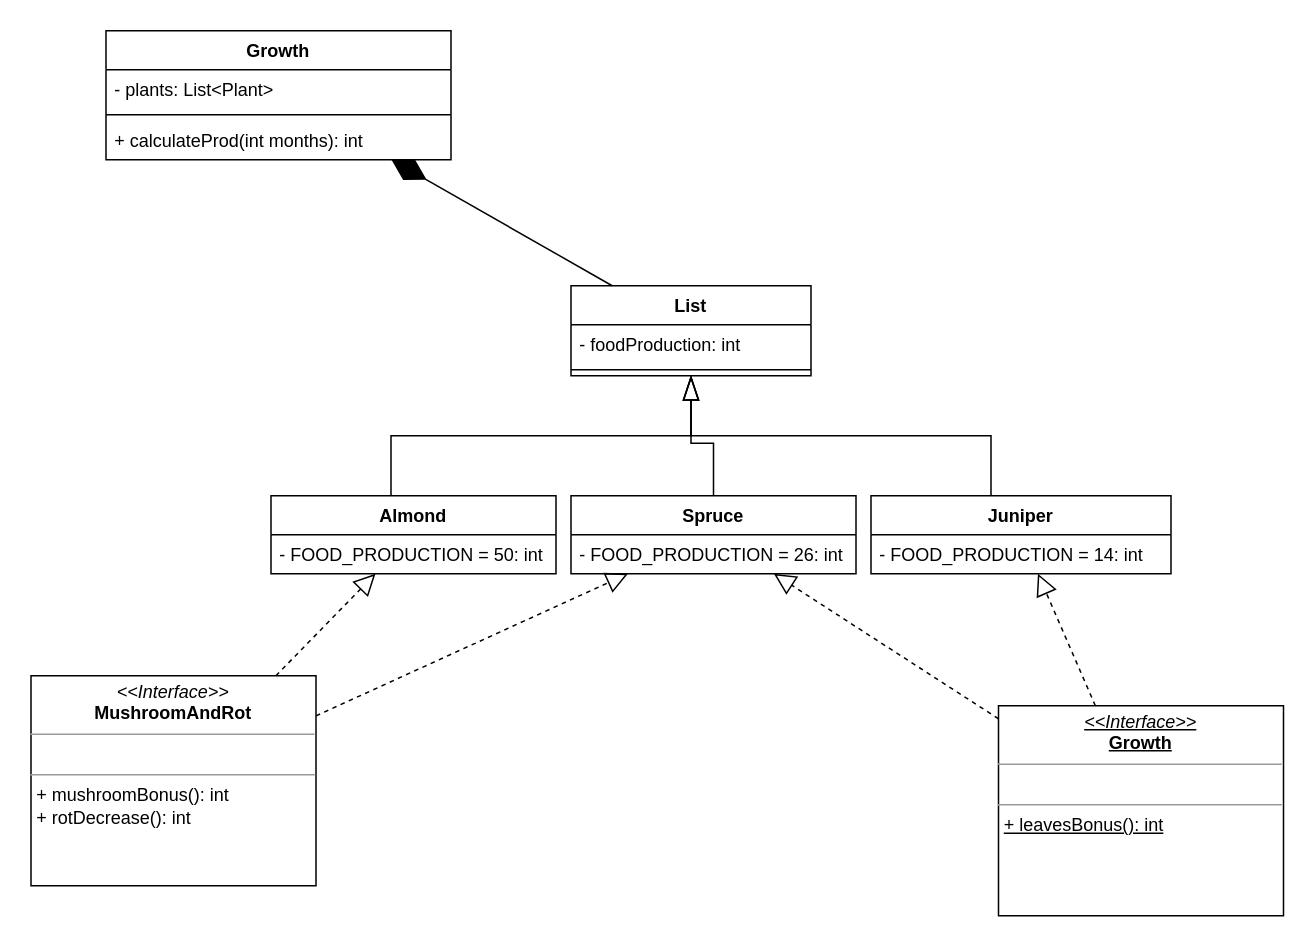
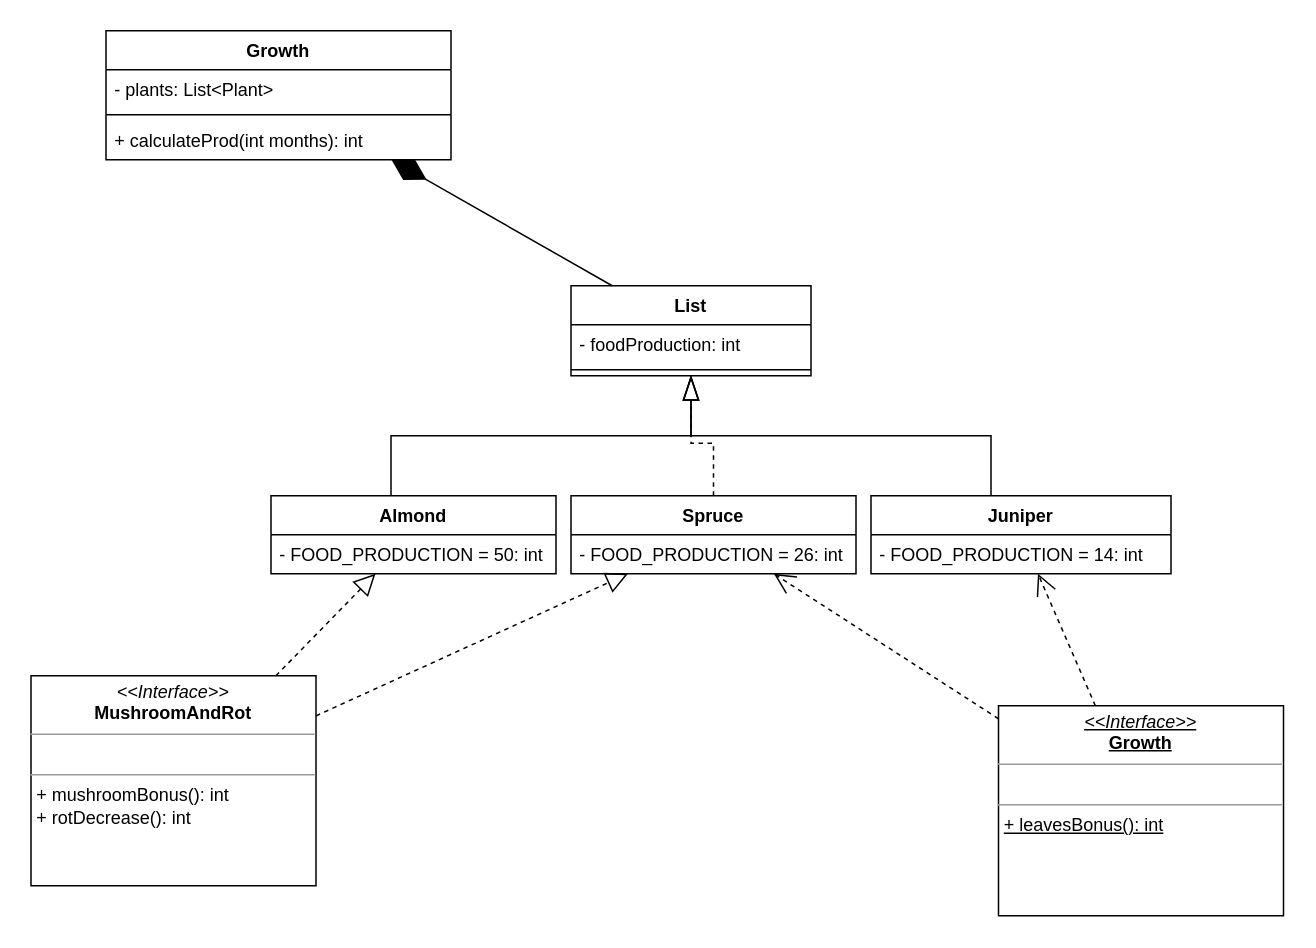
- <mxCell id="8" style="edgeStyle=orthogonalEdgeStyle;rounded=0;orthogonalLoop=1;jettySize=auto;html=1;endArrow=blockThin;endFill=0;endSize=14;" parent="1" source="9" target="2" edge="1"><mxGeometry relative="1" as="geometry" /></mxCell>
+ <mxCell id="8" style="edgeStyle=orthogonalEdgeStyle;rounded=0;orthogonalLoop=1;jettySize=auto;html=1;endArrow=blockThin;endFill=0;endSize=14;dashed=1;" parent="1" source="9" target="2" edge="1"><mxGeometry relative="1" as="geometry" /></mxCell>
- <mxCell id="22" value="" style="endArrow=block;dashed=1;endFill=0;endSize=12;html=1;rounded=0;jumpSize=5;" parent="1" source="18" target="9" edge="1"><mxGeometry width="160" relative="1" as="geometry"><mxPoint x="480" y="450" as="sourcePoint" /><mxPoint x="640" y="450" as="targetPoint" /></mxGeometry></mxCell>
+ <mxCell id="22" value="" style="endArrow=open;dashed=1;endFill=0;endSize=12;html=1;rounded=0;jumpSize=5;" parent="1" source="18" target="9" edge="1"><mxGeometry width="160" relative="1" as="geometry"><mxPoint x="480" y="450" as="sourcePoint" /><mxPoint x="640" y="450" as="targetPoint" /></mxGeometry></mxCell>
- <mxCell id="23" value="" style="endArrow=block;dashed=1;endFill=0;endSize=12;html=1;rounded=0;jumpSize=5;" parent="1" source="18" target="12" edge="1"><mxGeometry width="160" relative="1" as="geometry"><mxPoint x="380" y="360" as="sourcePoint" /><mxPoint x="540" y="360" as="targetPoint" /></mxGeometry></mxCell>
+ <mxCell id="23" value="" style="endArrow=open;dashed=1;endFill=0;endSize=12;html=1;rounded=0;jumpSize=5;" parent="1" source="18" target="12" edge="1"><mxGeometry width="160" relative="1" as="geometry"><mxPoint x="380" y="360" as="sourcePoint" /><mxPoint x="540" y="360" as="targetPoint" /></mxGeometry></mxCell>
